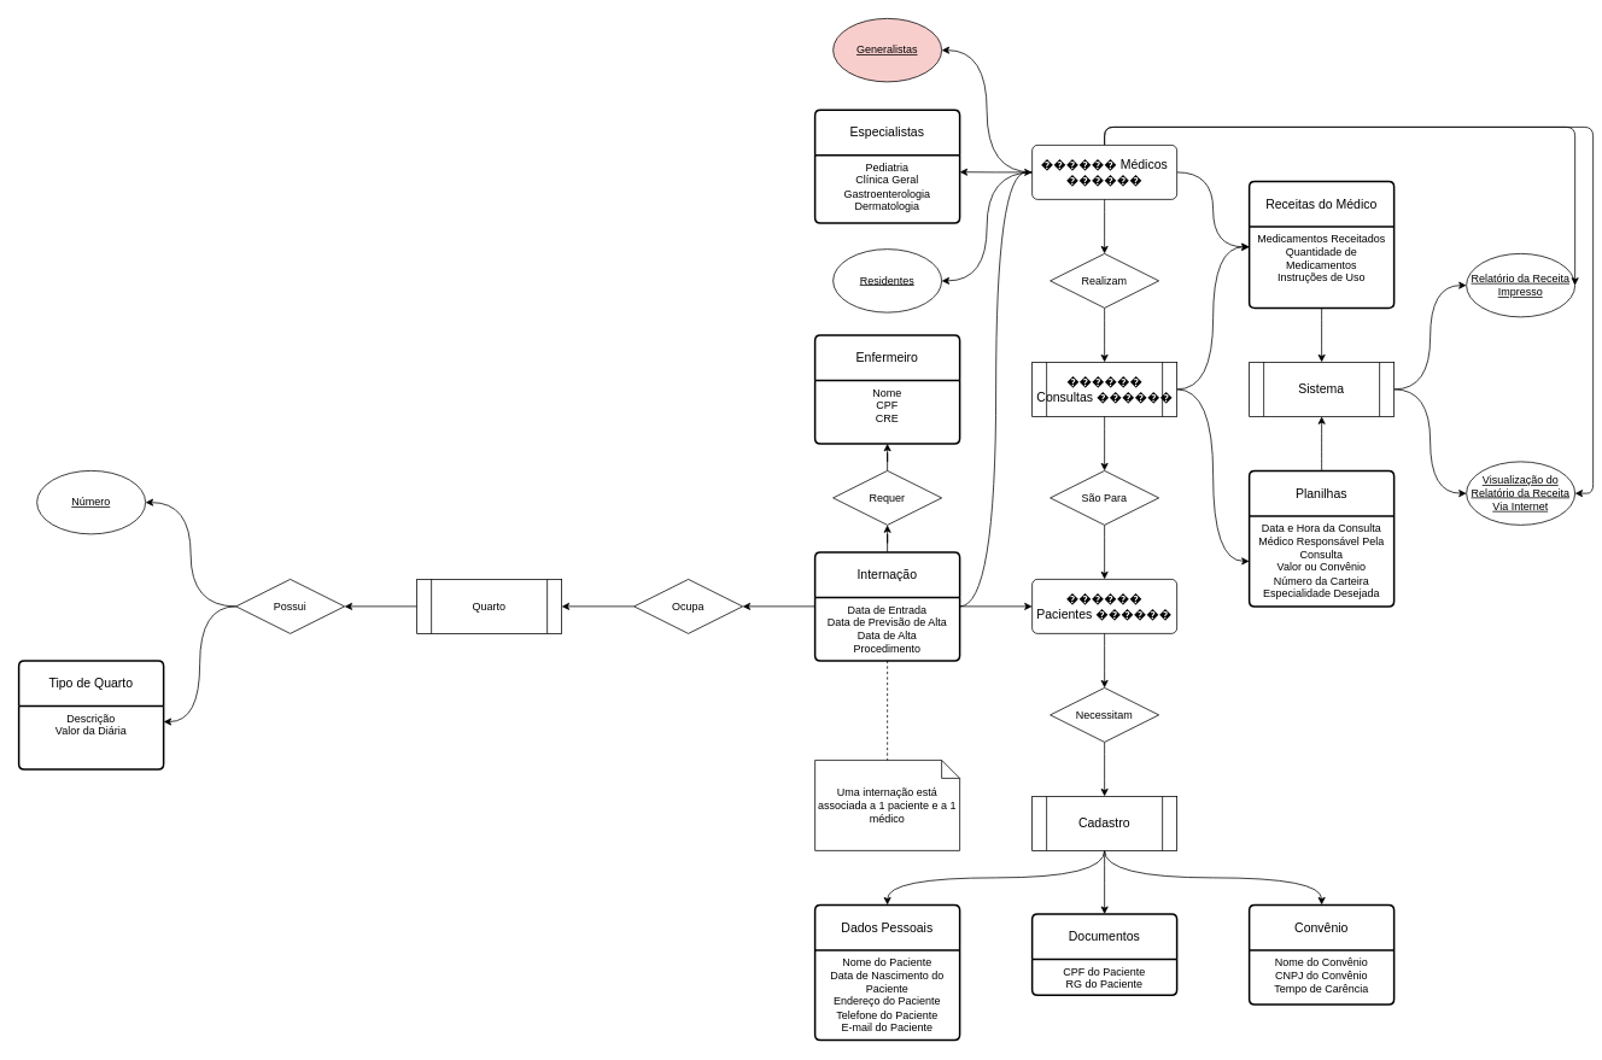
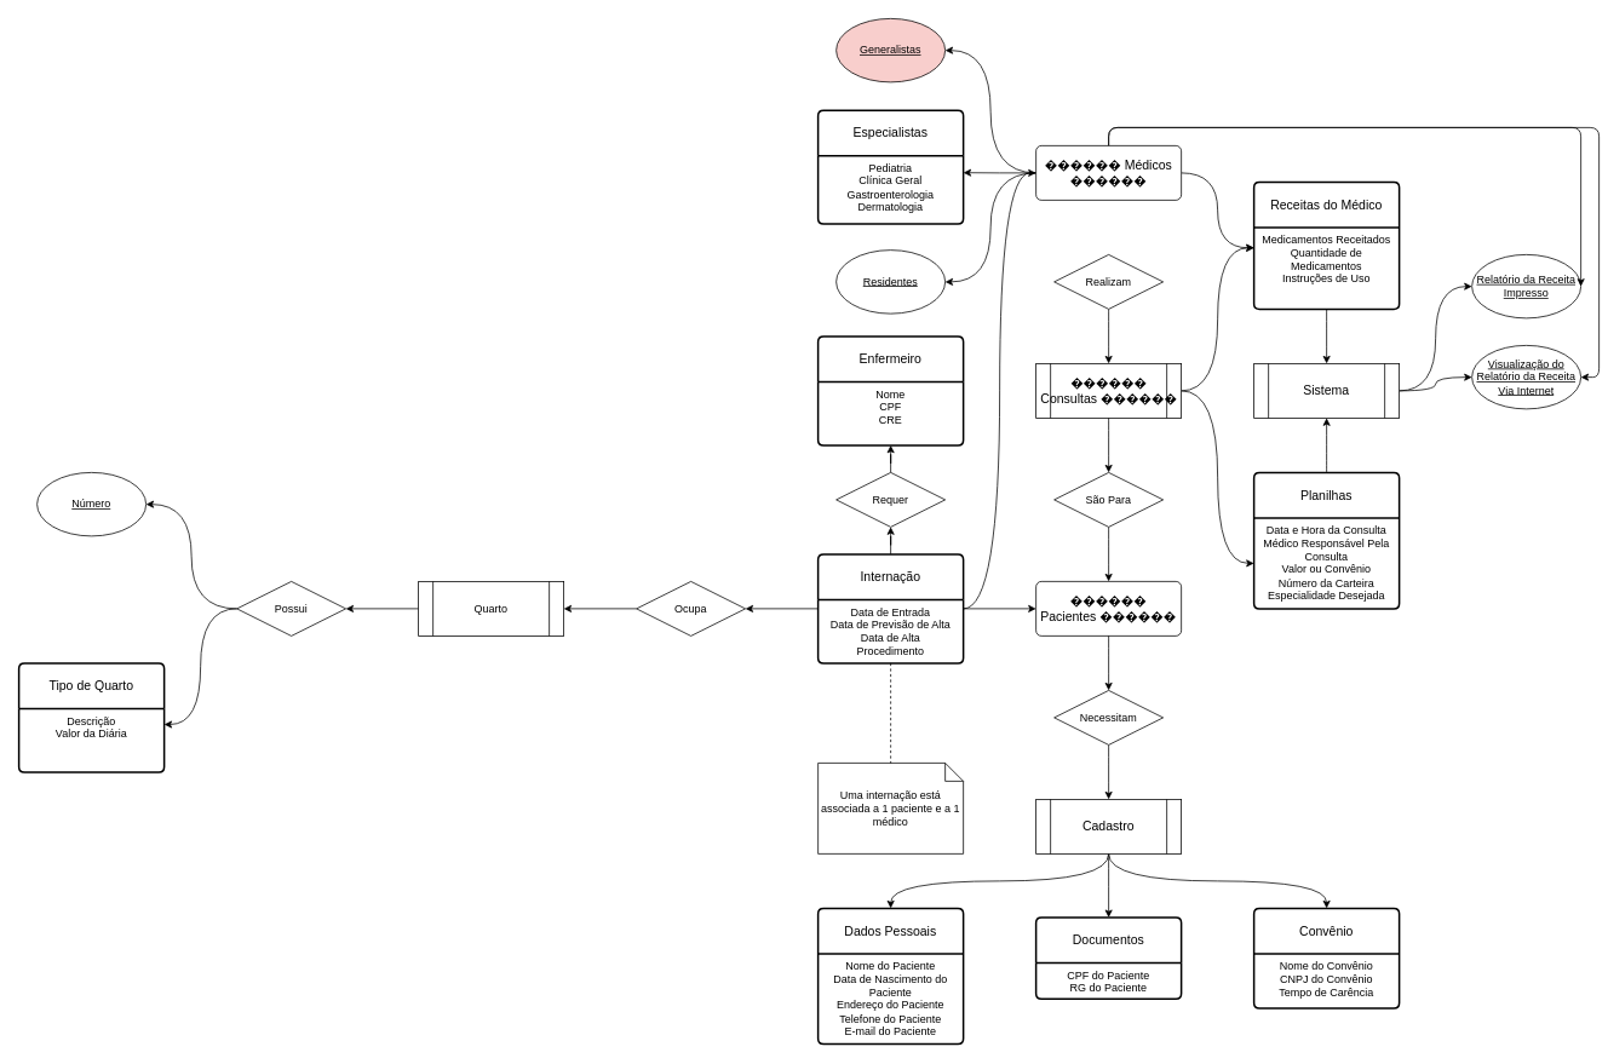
- <mxCell id="66" value="" style="edgeStyle=orthogonalEdgeStyle;rounded=0;orthogonalLoop=1;jettySize=auto;html=1;exitX=0.5;exitY=1;exitDx=0;exitDy=0;entryX=0.5;entryY=0;entryDx=0;entryDy=0;curved=1;labelBackgroundColor=none;labelBorderColor=none;" edge="1" parent="1" source="29" target="67"><mxGeometry relative="1" as="geometry"><mxPoint x="1220" y="240" as="sourcePoint" /><mxPoint x="1220" y="435" as="targetPoint" /></mxGeometry></mxCell>
- <mxCell id="20" value="Visualização do Relatório da Receita Via Internet" style="ellipse;whiteSpace=wrap;html=1;align=center;fontStyle=4;labelBackgroundColor=none;labelBorderColor=none;" parent="1" vertex="1"><mxGeometry x="1620" y="510" width="120" height="70" as="geometry" /></mxCell>
+ <mxCell id="20" value="Visualização do Relatório da Receita Via Internet" style="ellipse;whiteSpace=wrap;html=1;align=center;fontStyle=4;labelBackgroundColor=none;labelBorderColor=none;" parent="1" vertex="1"><mxGeometry x="1620" y="380" width="120" height="70" as="geometry" /></mxCell>
